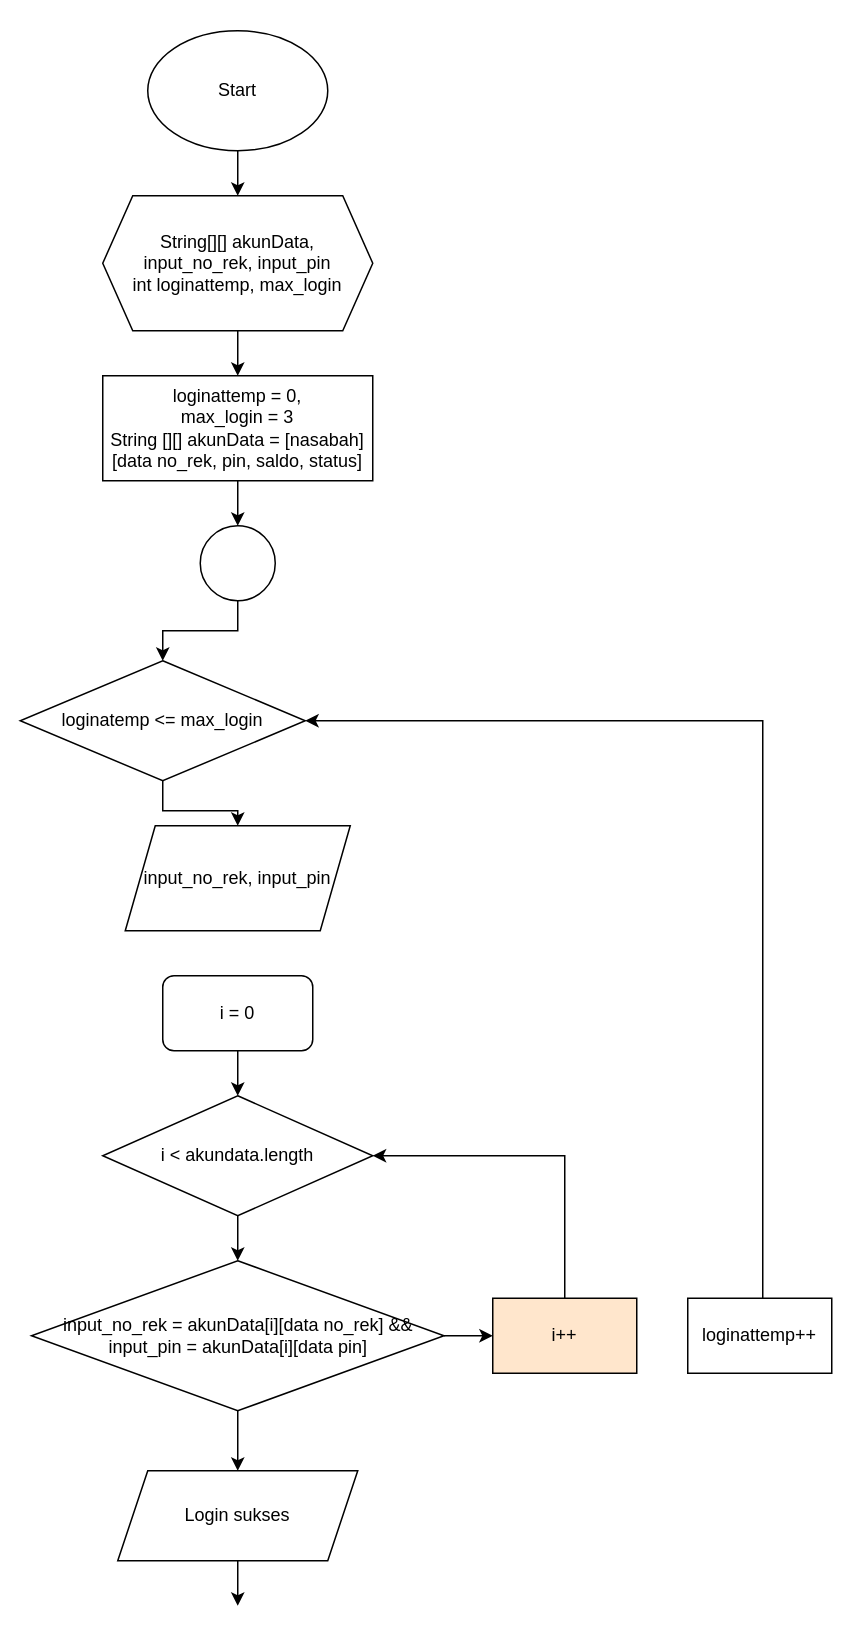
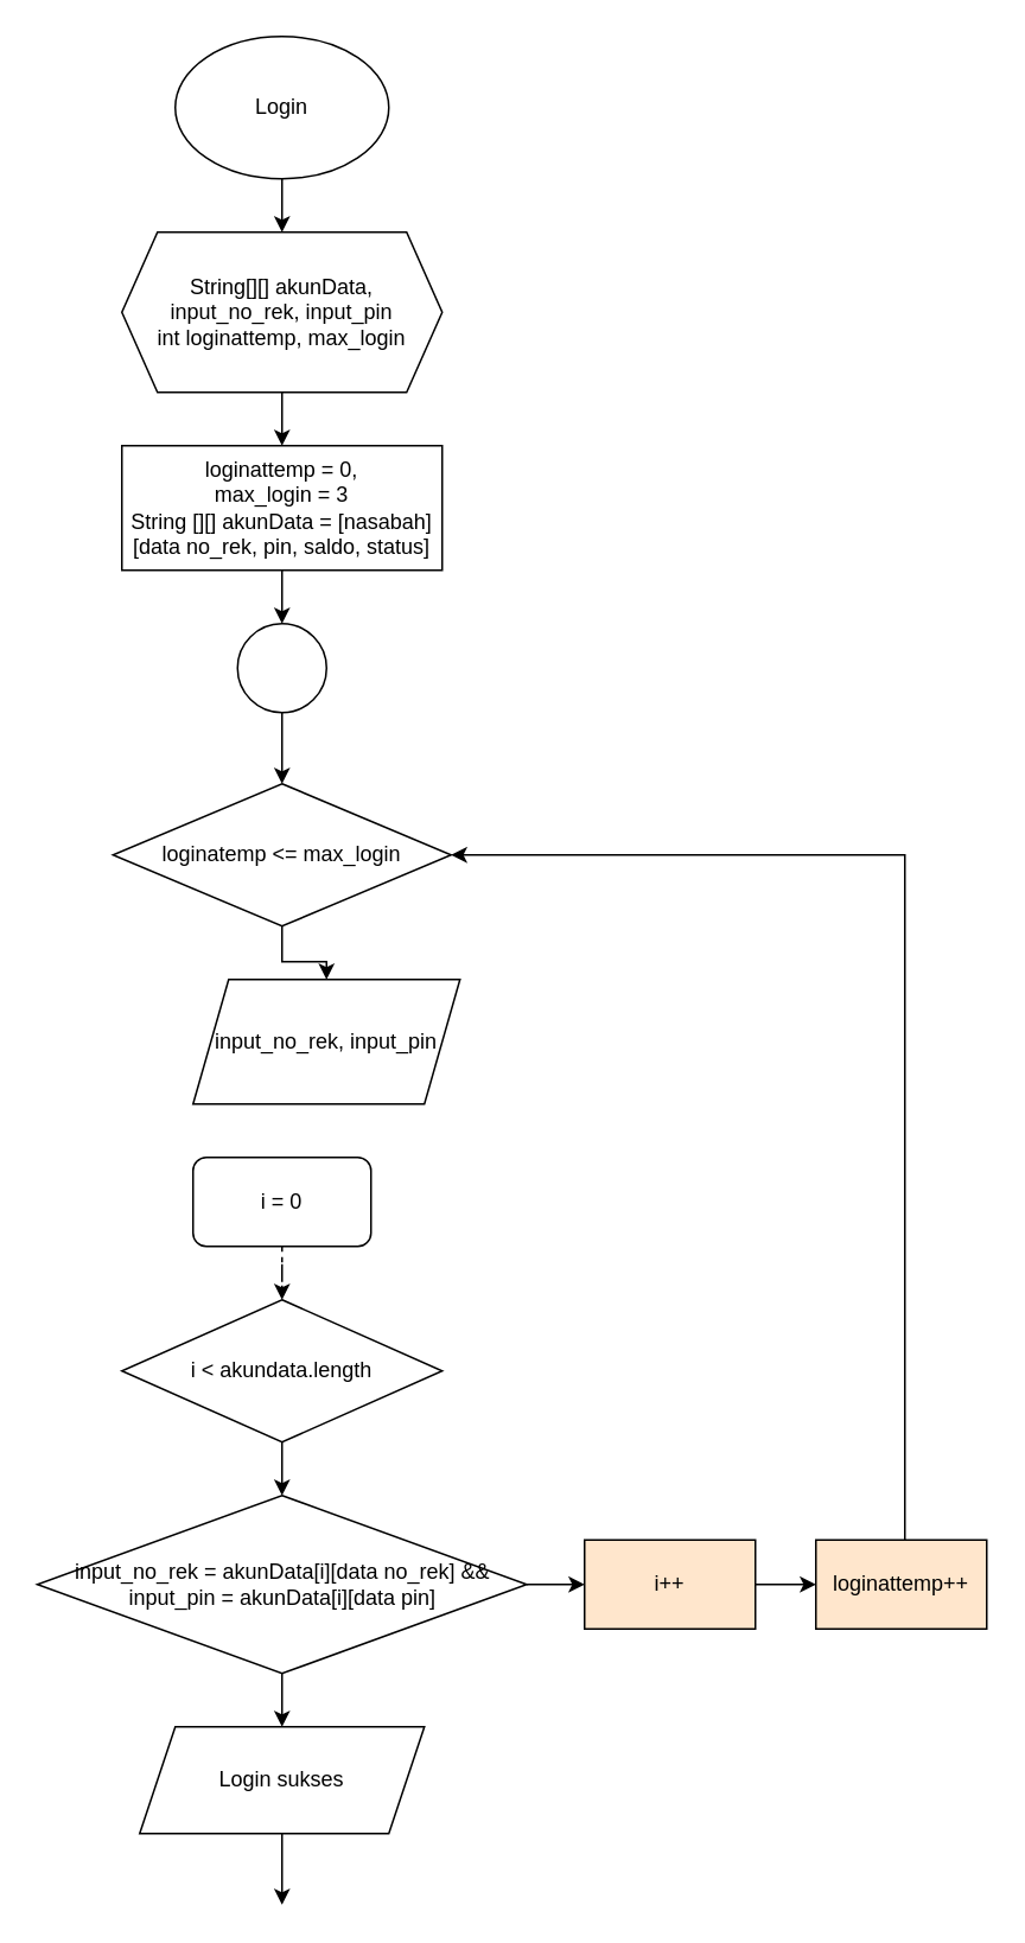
- <mxCell id="3" value="Start" style="ellipse;whiteSpace=wrap;html=1;" vertex="1" parent="1"><mxGeometry x="98" y="20" width="120" height="80" as="geometry" /></mxCell>
+ <mxCell id="3" value="Login" style="ellipse;whiteSpace=wrap;html=1;" vertex="1" parent="1"><mxGeometry x="98" y="20" width="120" height="80" as="geometry" /></mxCell>
- <mxCell id="11" value="loginatemp &amp;lt;= max_login" style="rhombus;whiteSpace=wrap;html=1;" vertex="1" parent="1"><mxGeometry x="13" y="440" width="190" height="80" as="geometry" /></mxCell>
+ <mxCell id="11" value="loginatemp &amp;lt;= max_login" style="rhombus;whiteSpace=wrap;html=1;" vertex="1" parent="1"><mxGeometry x="63" y="440" width="190" height="80" as="geometry" /></mxCell>
- <mxCell id="12" value="input_no_rek, input_pin" style="shape=parallelogram;perimeter=parallelogramPerimeter;whiteSpace=wrap;html=1;fixedSize=1;" vertex="1" parent="1"><mxGeometry x="83" y="550" width="150" height="70" as="geometry" /></mxCell>
+ <mxCell id="12" value="input_no_rek, input_pin" style="shape=parallelogram;perimeter=parallelogramPerimeter;whiteSpace=wrap;html=1;fixedSize=1;" vertex="1" parent="1"><mxGeometry x="108" y="550" width="150" height="70" as="geometry" /></mxCell>
- <mxCell id="13" value="" style="edgeStyle=orthogonalEdgeStyle;rounded=0;orthogonalLoop=1;jettySize=auto;html=1;" edge="1" parent="1" source="14" target="16"><mxGeometry relative="1" as="geometry" /></mxCell>
+ <mxCell id="13" value="" style="edgeStyle=orthogonalEdgeStyle;rounded=0;orthogonalLoop=1;jettySize=auto;html=1;dashed=1;" edge="1" parent="1" source="14" target="16"><mxGeometry relative="1" as="geometry" /></mxCell>
- <mxCell id="23" style="edgeStyle=orthogonalEdgeStyle;rounded=0;orthogonalLoop=1;jettySize=auto;html=1;entryX=1;entryY=0.5;entryDx=0;entryDy=0;" edge="1" parent="1" source="24" target="16"><mxGeometry relative="1" as="geometry"><Array as="points"><mxPoint x="376" y="770" /></Array></mxGeometry></mxCell>
+ <mxCell id="22" value="" style="edgeStyle=orthogonalEdgeStyle;rounded=0;orthogonalLoop=1;jettySize=auto;html=1;" edge="1" parent="1" source="24" target="26"><mxGeometry relative="1" as="geometry" /></mxCell>
- <mxCell id="26" value="loginattemp++" style="whiteSpace=wrap;html=1;" vertex="1" parent="1"><mxGeometry x="458" y="865" width="96" height="50" as="geometry" /></mxCell>
+ <mxCell id="26" value="loginattemp++" style="whiteSpace=wrap;html=1;fillColor=#ffe6cc;" vertex="1" parent="1"><mxGeometry x="458" y="865" width="96" height="50" as="geometry" /></mxCell>
- <mxCell id="21" value="Login sukses" style="shape=parallelogram;perimeter=parallelogramPerimeter;whiteSpace=wrap;html=1;fixedSize=1;" vertex="1" parent="1"><mxGeometry x="78" y="980" width="160" height="60" as="geometry" /></mxCell>
+ <mxCell id="21" value="Login sukses" style="shape=parallelogram;perimeter=parallelogramPerimeter;whiteSpace=wrap;html=1;fixedSize=1;" vertex="1" parent="1"><mxGeometry x="78" y="970" width="160" height="60" as="geometry" /></mxCell>
